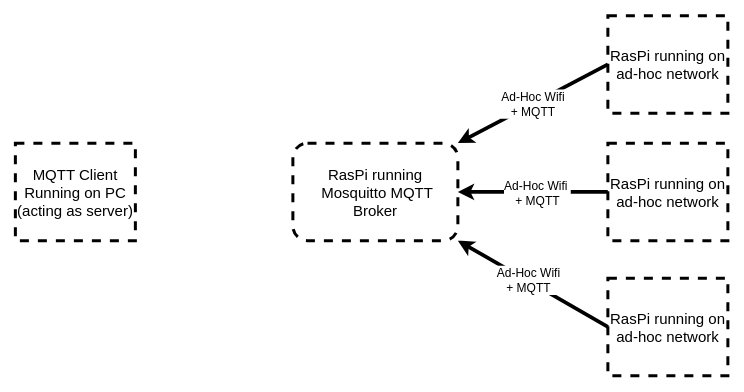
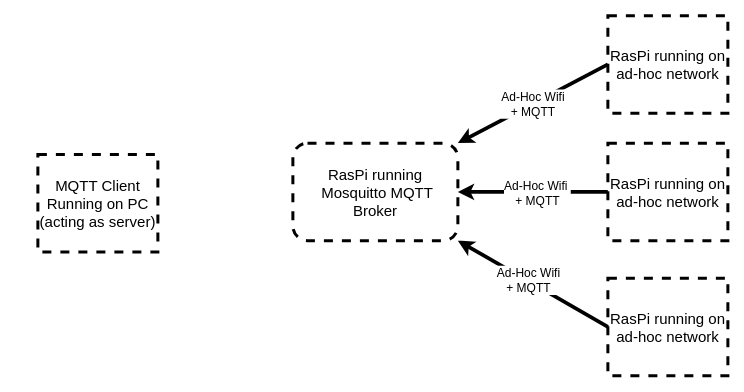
- <mxCell id="5" value="&lt;font style=&quot;font-size: 20px;&quot;&gt;MQTT Client &lt;br&gt;Running on PC (acting as server)&lt;/font&gt;" style="rounded=0;whiteSpace=wrap;html=1;dashed=1;strokeWidth=4;" vertex="1" parent="1"><mxGeometry x="20" y="190" width="160" height="130" as="geometry" /></mxCell>
+ <mxCell id="5" value="&lt;font style=&quot;font-size: 20px;&quot;&gt;MQTT Client &lt;br&gt;Running on PC (acting as server)&lt;/font&gt;" style="rounded=0;whiteSpace=wrap;html=1;dashed=1;strokeWidth=4;" vertex="1" parent="1"><mxGeometry x="50" y="205" width="160" height="130" as="geometry" /></mxCell>
